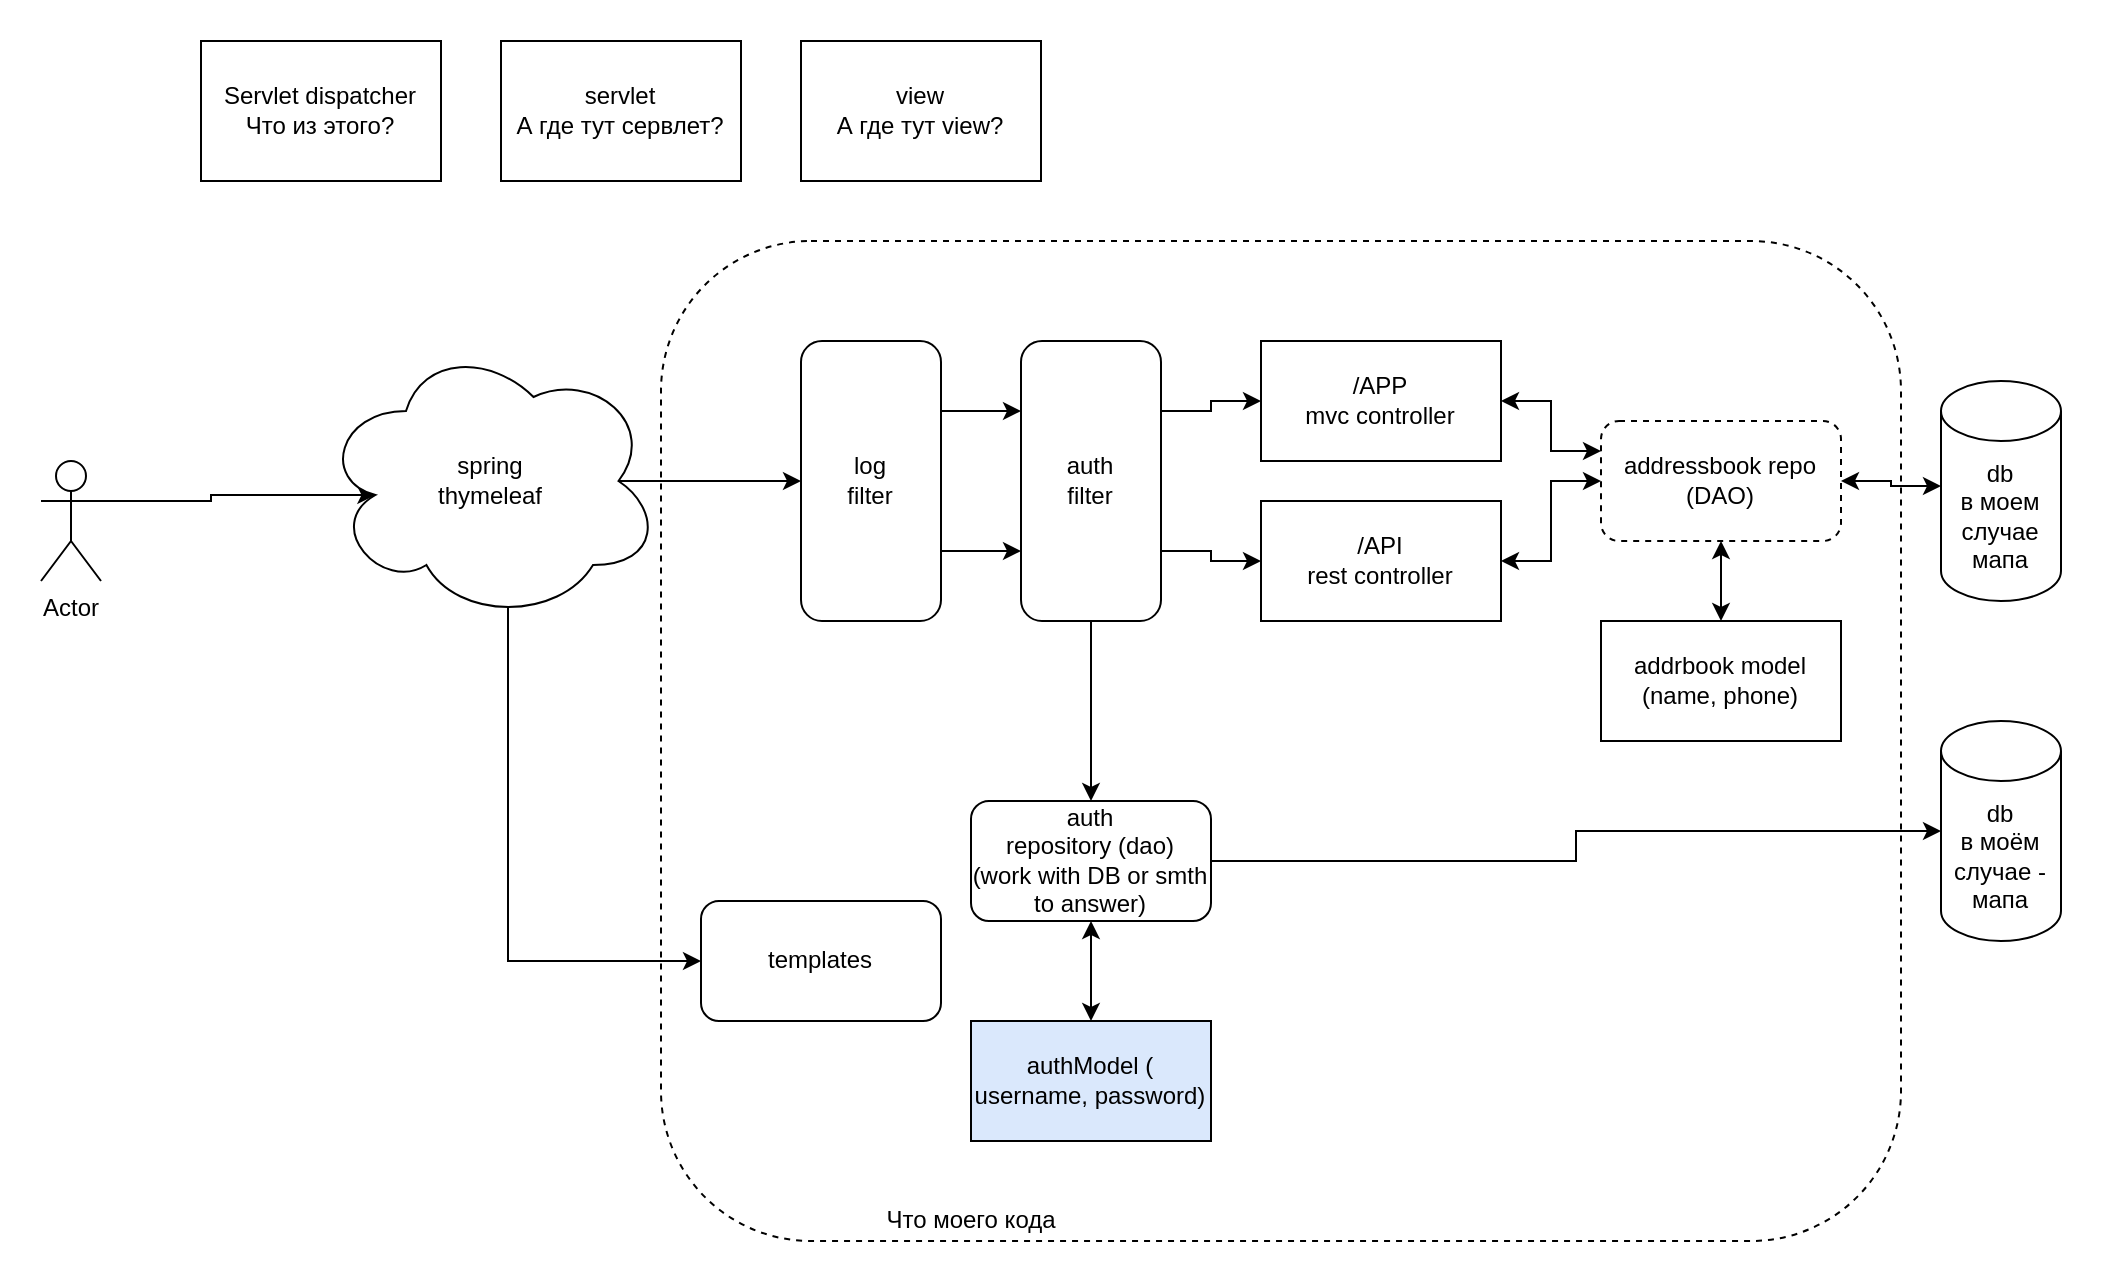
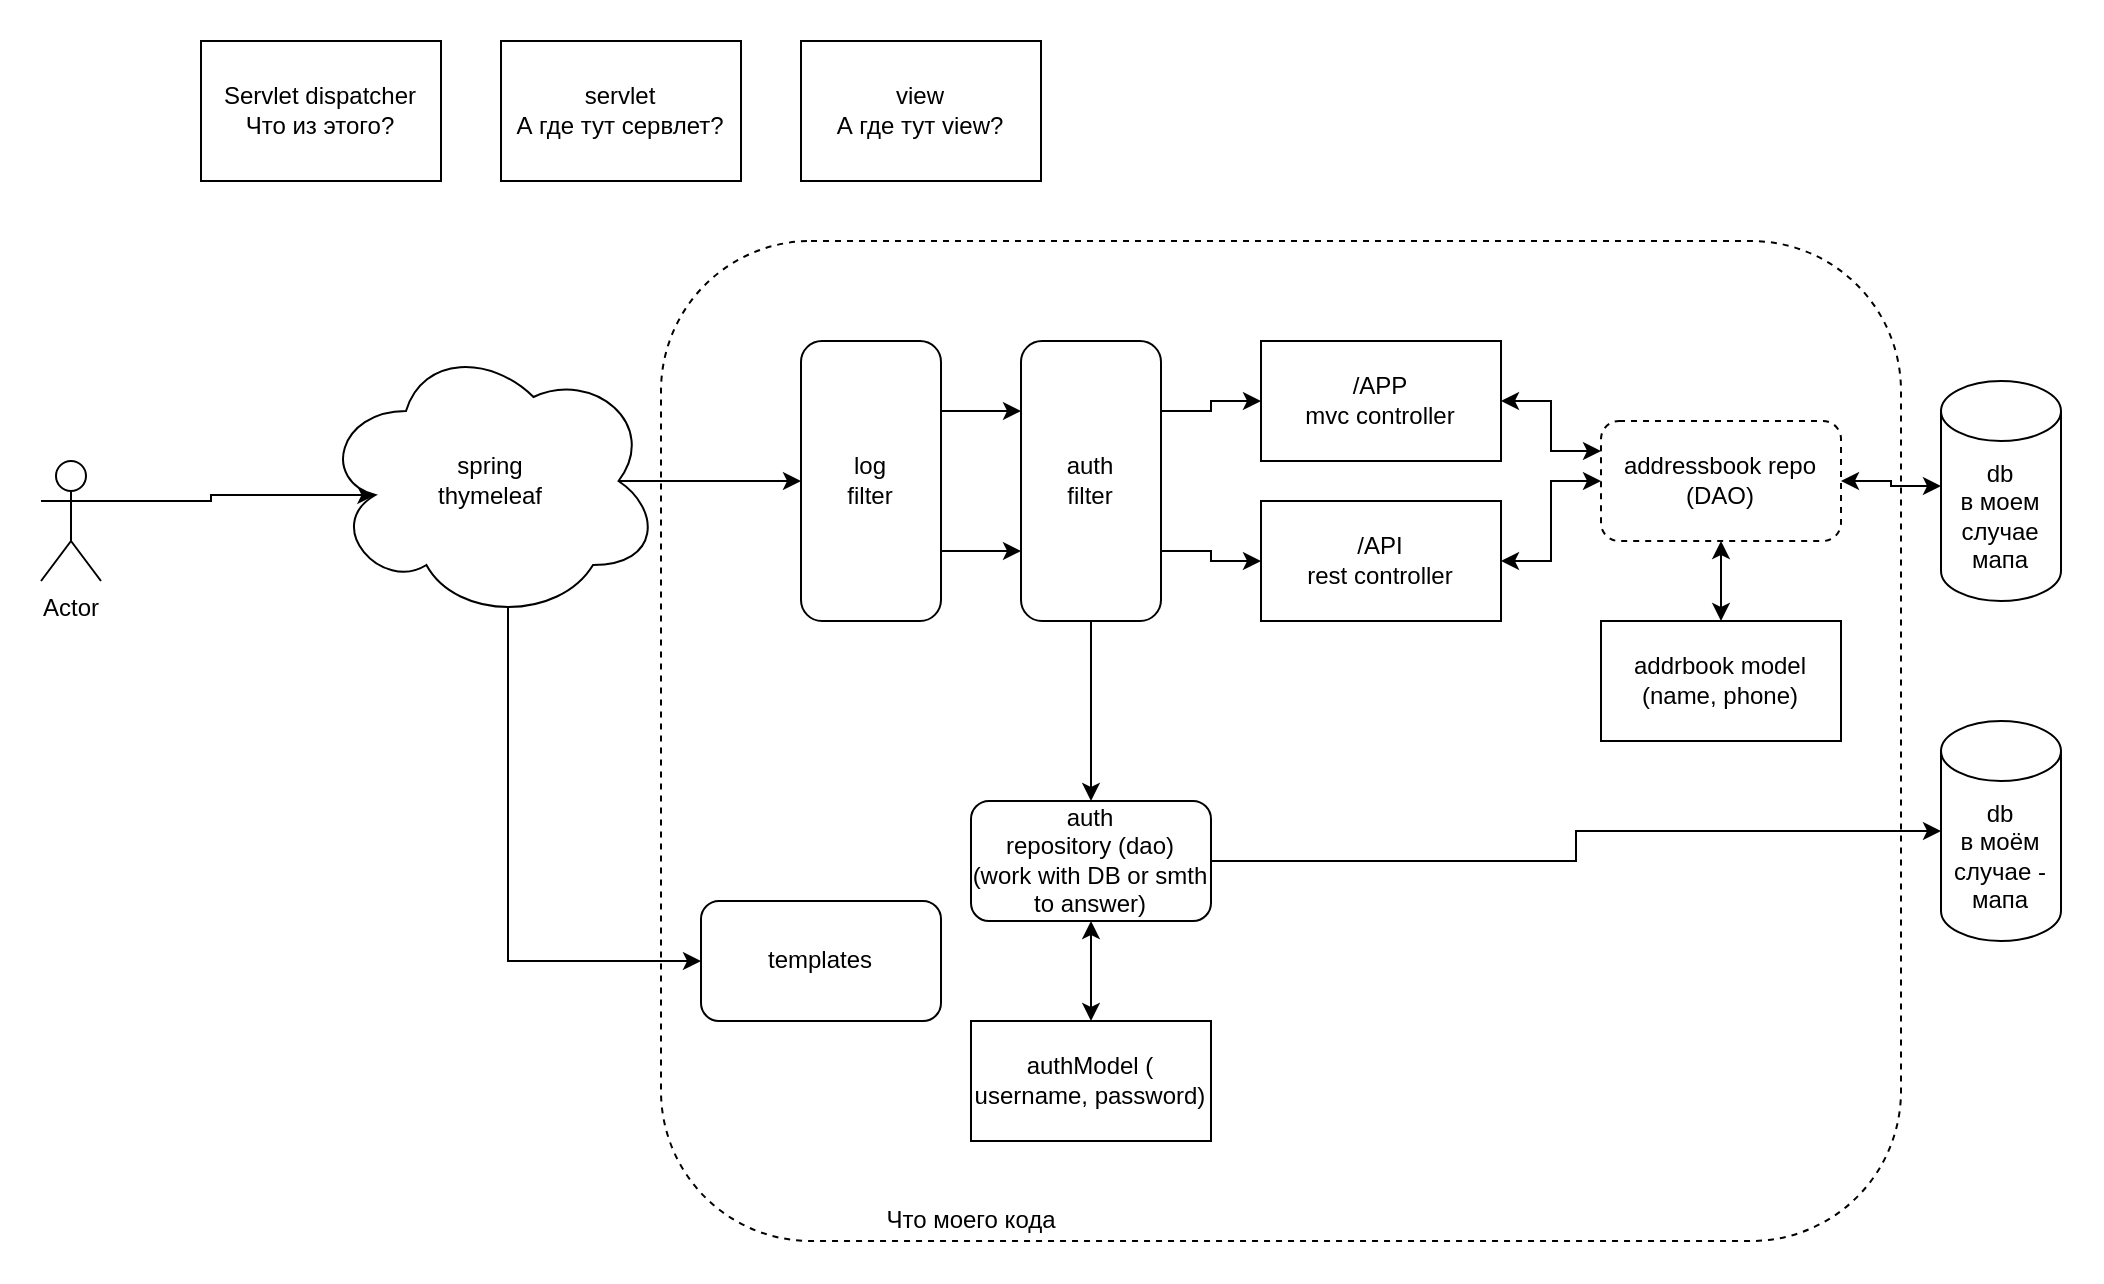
- <mxCell id="20" value="authModel ( username, password)" style="rounded=0;whiteSpace=wrap;html=1;fillColor=#dae8fc;" vertex="1" parent="1"><mxGeometry x="485" y="510" width="120" height="60" as="geometry" /></mxCell>
+ <mxCell id="20" value="authModel ( username, password)" style="rounded=0;whiteSpace=wrap;html=1;" vertex="1" parent="1"><mxGeometry x="485" y="510" width="120" height="60" as="geometry" /></mxCell>
